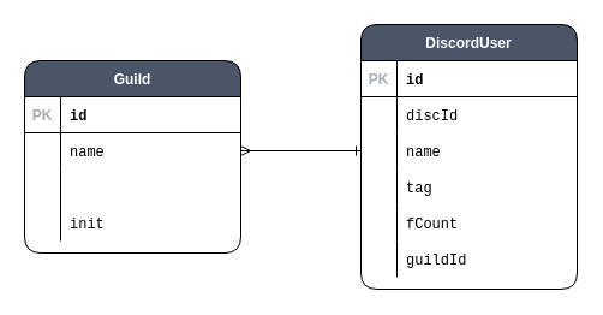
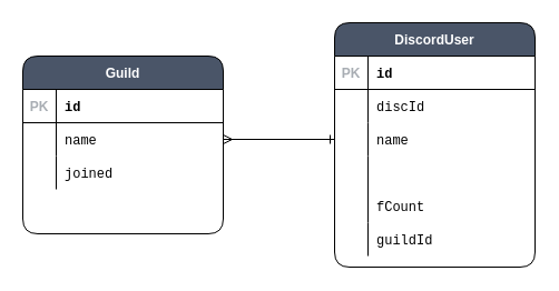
+ <mxCell id="31" value="joined" style="shape=partialRectangle;connectable=0;fillColor=none;top=0;left=0;bottom=0;right=0;align=left;spacingLeft=6;overflow=hidden;fontFamily=Courier New;" parent="29" vertex="1"><mxGeometry x="30" width="150" height="30" as="geometry" /></mxCell>
- <mxCell id="15" value="tag" style="shape=partialRectangle;connectable=0;fillColor=none;top=0;left=0;bottom=0;right=0;align=left;spacingLeft=6;overflow=hidden;fontFamily=Courier New;" parent="13" vertex="1"><mxGeometry x="30" width="150" height="30" as="geometry" /></mxCell>
- <mxCell id="34" value="init" style="shape=partialRectangle;connectable=0;fillColor=none;top=0;left=0;bottom=0;right=0;align=left;spacingLeft=6;overflow=hidden;fontFamily=Courier New;" parent="32" vertex="1"><mxGeometry x="30" width="150" height="30" as="geometry" /></mxCell>
